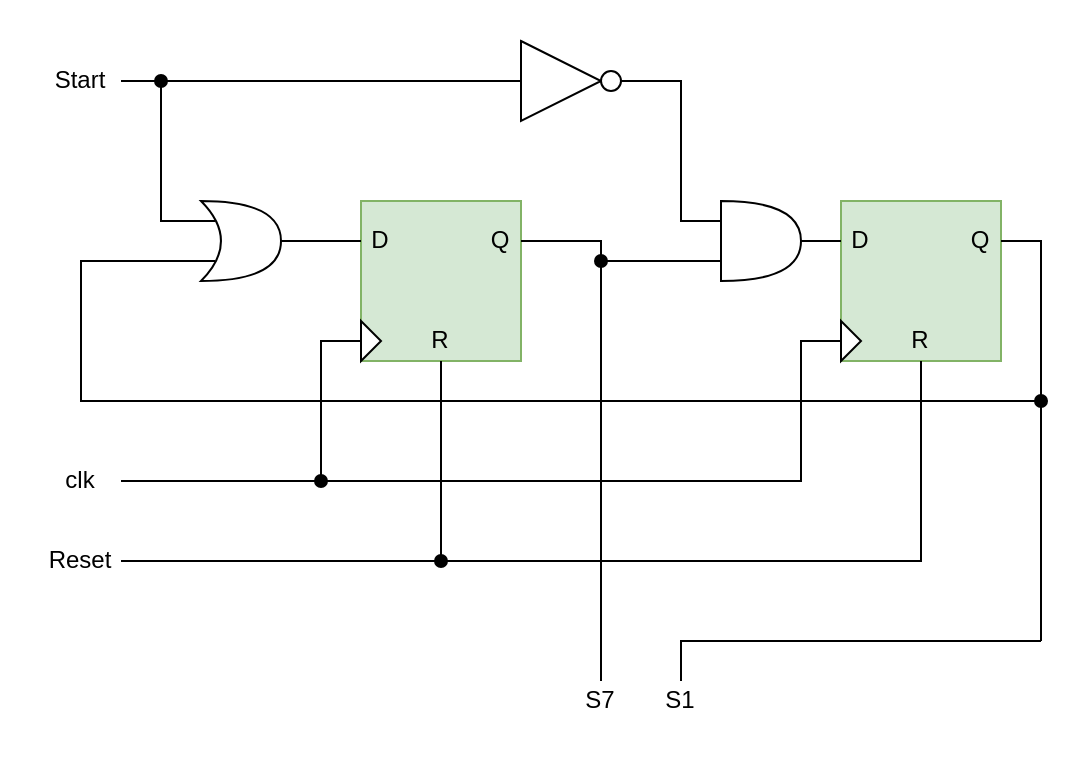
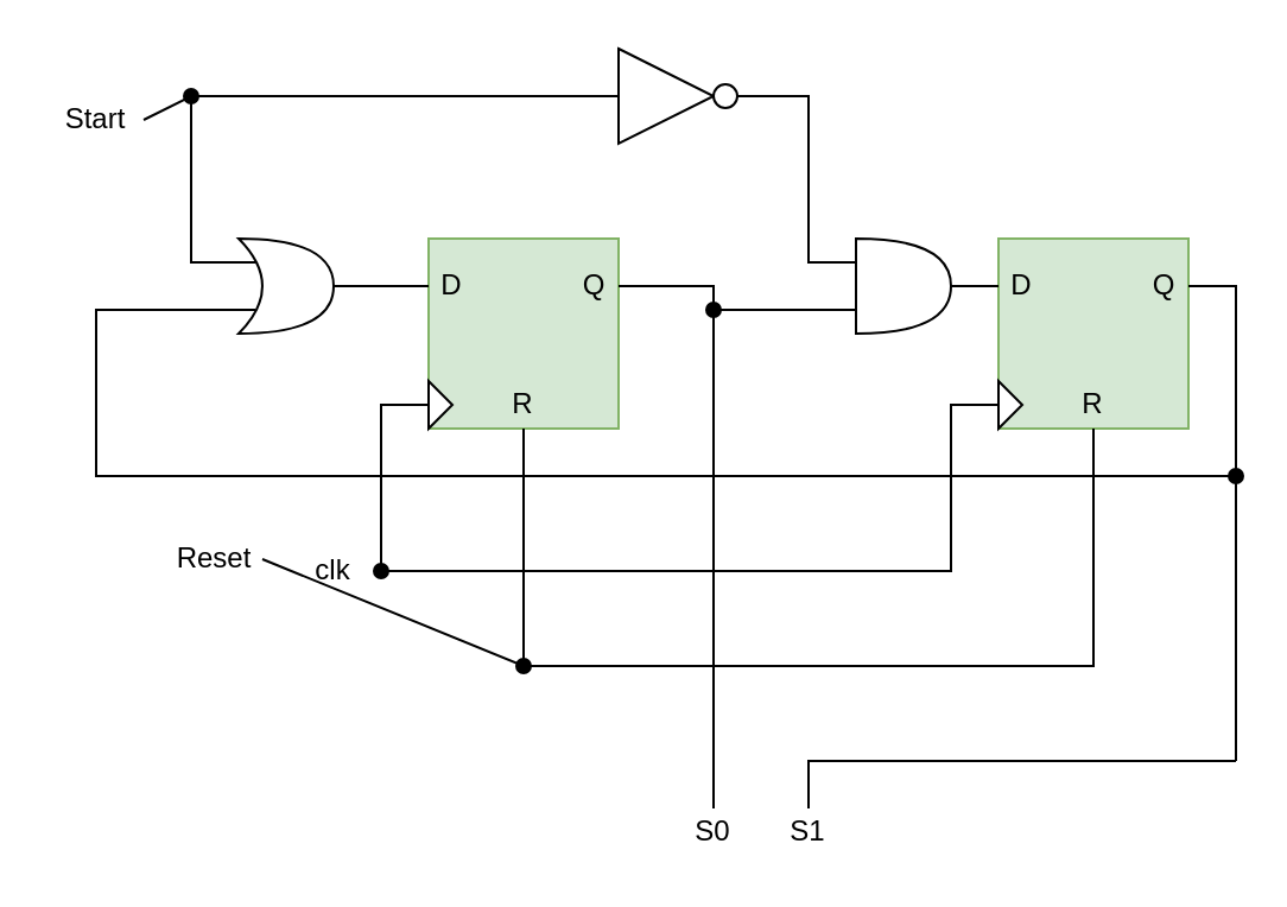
- <mxCell id="10" value="Start" style="text;html=1;strokeColor=none;fillColor=none;align=center;verticalAlign=middle;whiteSpace=wrap;rounded=0;" vertex="1" parent="1"><mxGeometry x="20" y="30" width="40" height="20" as="geometry" /></mxCell>
+ <mxCell id="10" value="Start" style="text;html=1;strokeColor=none;fillColor=none;align=center;verticalAlign=middle;whiteSpace=wrap;rounded=0;" vertex="1" parent="1"><mxGeometry x="20" y="40" width="40" height="20" as="geometry" /></mxCell>
- <mxCell id="16" value="clk" style="text;html=1;strokeColor=none;fillColor=none;align=center;verticalAlign=middle;whiteSpace=wrap;rounded=0;" vertex="1" parent="1"><mxGeometry x="20" y="230" width="40" height="20" as="geometry" /></mxCell>
+ <mxCell id="16" value="clk" style="text;html=1;strokeColor=none;fillColor=none;align=center;verticalAlign=middle;whiteSpace=wrap;rounded=0;" vertex="1" parent="1"><mxGeometry x="120" y="230" width="40" height="20" as="geometry" /></mxCell>
- <mxCell id="13" value="Reset" style="text;html=1;strokeColor=none;fillColor=none;align=center;verticalAlign=middle;whiteSpace=wrap;rounded=0;" vertex="1" parent="1"><mxGeometry x="20" y="270" width="40" height="20" as="geometry" /></mxCell>
+ <mxCell id="13" value="Reset" style="text;html=1;strokeColor=none;fillColor=none;align=center;verticalAlign=middle;whiteSpace=wrap;rounded=0;" vertex="1" parent="1"><mxGeometry x="70" y="225" width="40" height="20" as="geometry" /></mxCell>
- <mxCell id="33" value="S7" style="text;html=1;strokeColor=none;fillColor=none;align=center;verticalAlign=middle;whiteSpace=wrap;rounded=0;" vertex="1" parent="1"><mxGeometry x="280" y="340" width="40" height="20" as="geometry" /></mxCell>
+ <mxCell id="33" value="S0" style="text;html=1;strokeColor=none;fillColor=none;align=center;verticalAlign=middle;whiteSpace=wrap;rounded=0;" vertex="1" parent="1"><mxGeometry x="280" y="340" width="40" height="20" as="geometry" /></mxCell>
